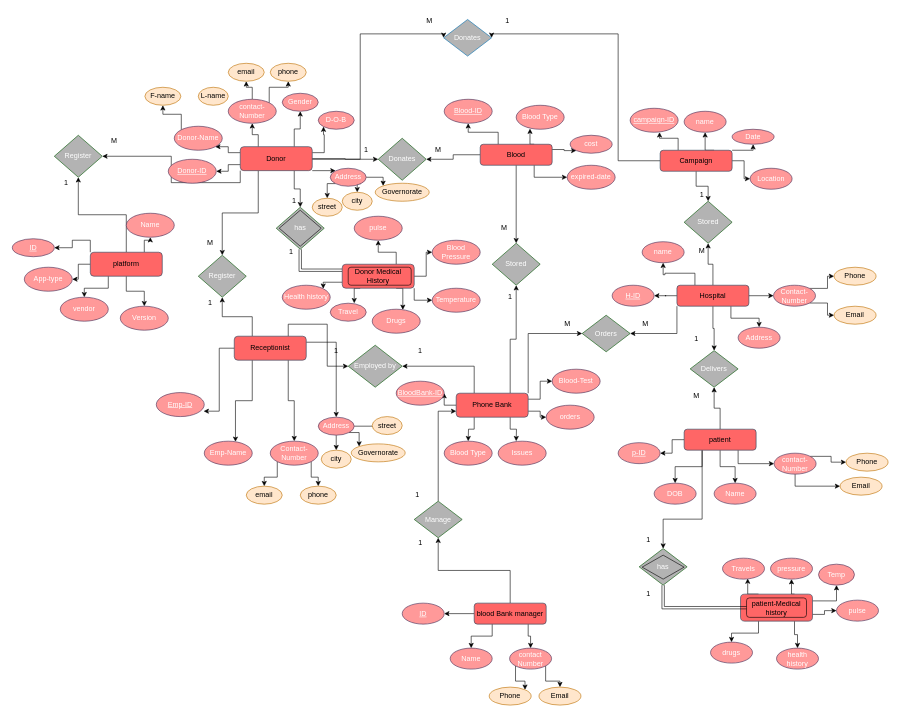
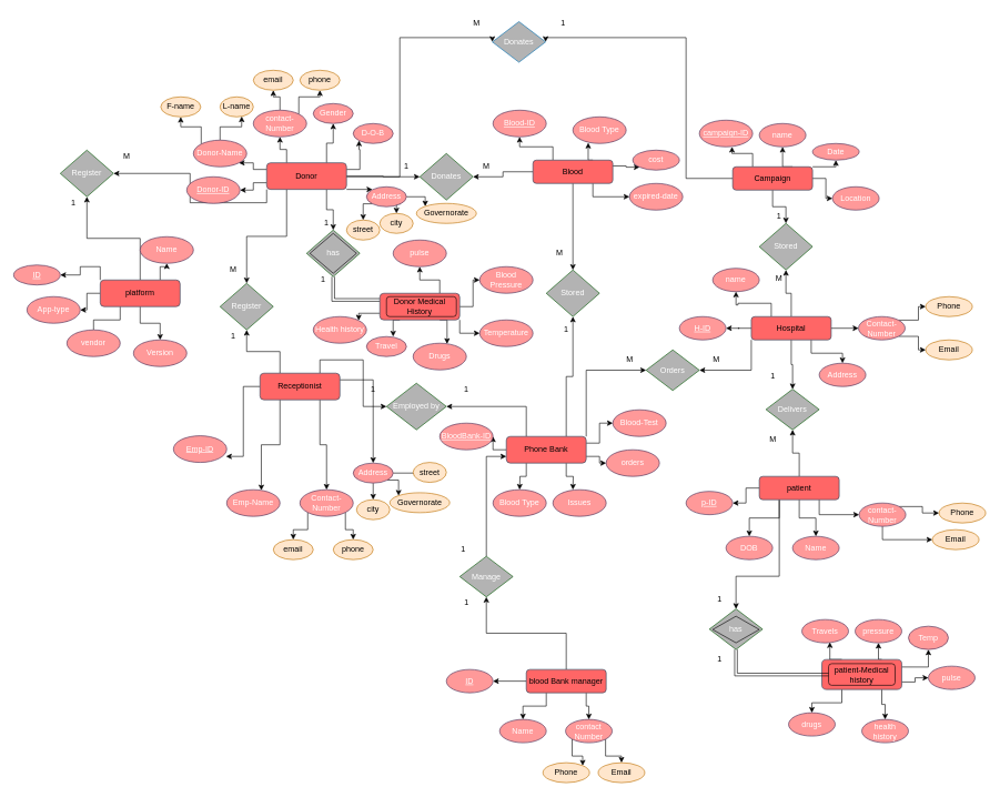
+ <mxCell id="50" style="edgeStyle=orthogonalEdgeStyle;rounded=0;orthogonalLoop=1;jettySize=auto;html=1;exitX=0.5;exitY=0;exitDx=0;exitDy=0;entryX=0.65;entryY=0.975;entryDx=0;entryDy=0;entryPerimeter=0;" parent="1" source="52" target="54" edge="1"><mxGeometry relative="1" as="geometry" /></mxCell>
- <mxCell id="184" style="edgeStyle=orthogonalEdgeStyle;rounded=0;orthogonalLoop=1;jettySize=auto;html=1;exitX=0.25;exitY=1;exitDx=0;exitDy=0;" edge="1" parent="1" source="189" target="194"><mxGeometry relative="1" as="geometry" /></mxCell>
+ <mxCell id="184" style="edgeStyle=orthogonalEdgeStyle;rounded=0;orthogonalLoop=1;jettySize=auto;html=1;exitX=0.25;exitY=1;exitDx=0;exitDy=0;endArrow=none;" edge="1" parent="1" source="189" target="194"><mxGeometry relative="1" as="geometry" /></mxCell>
